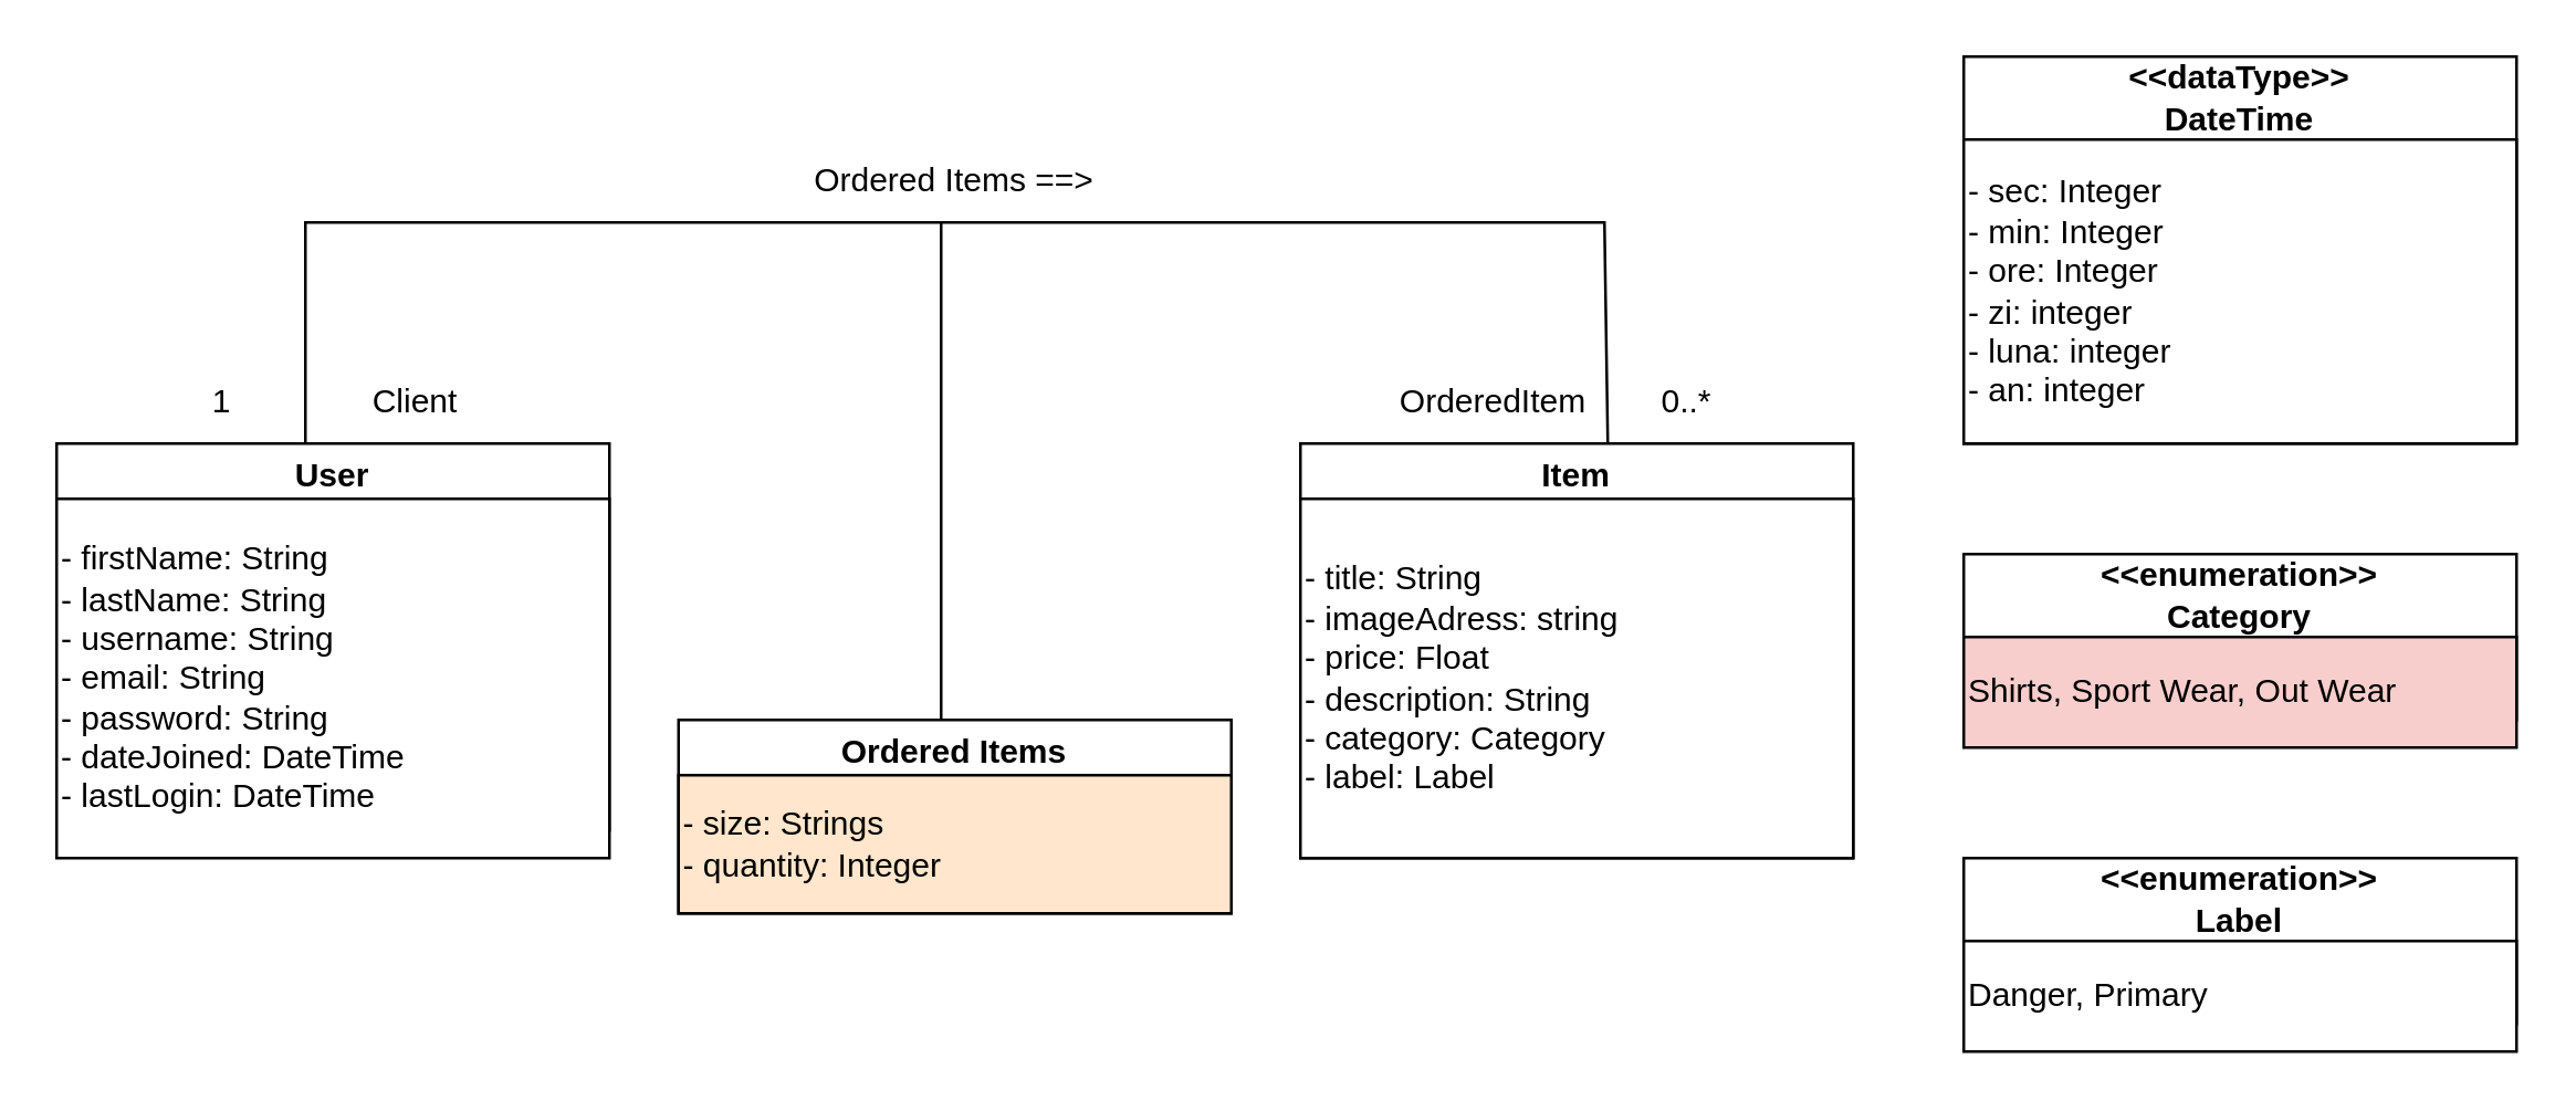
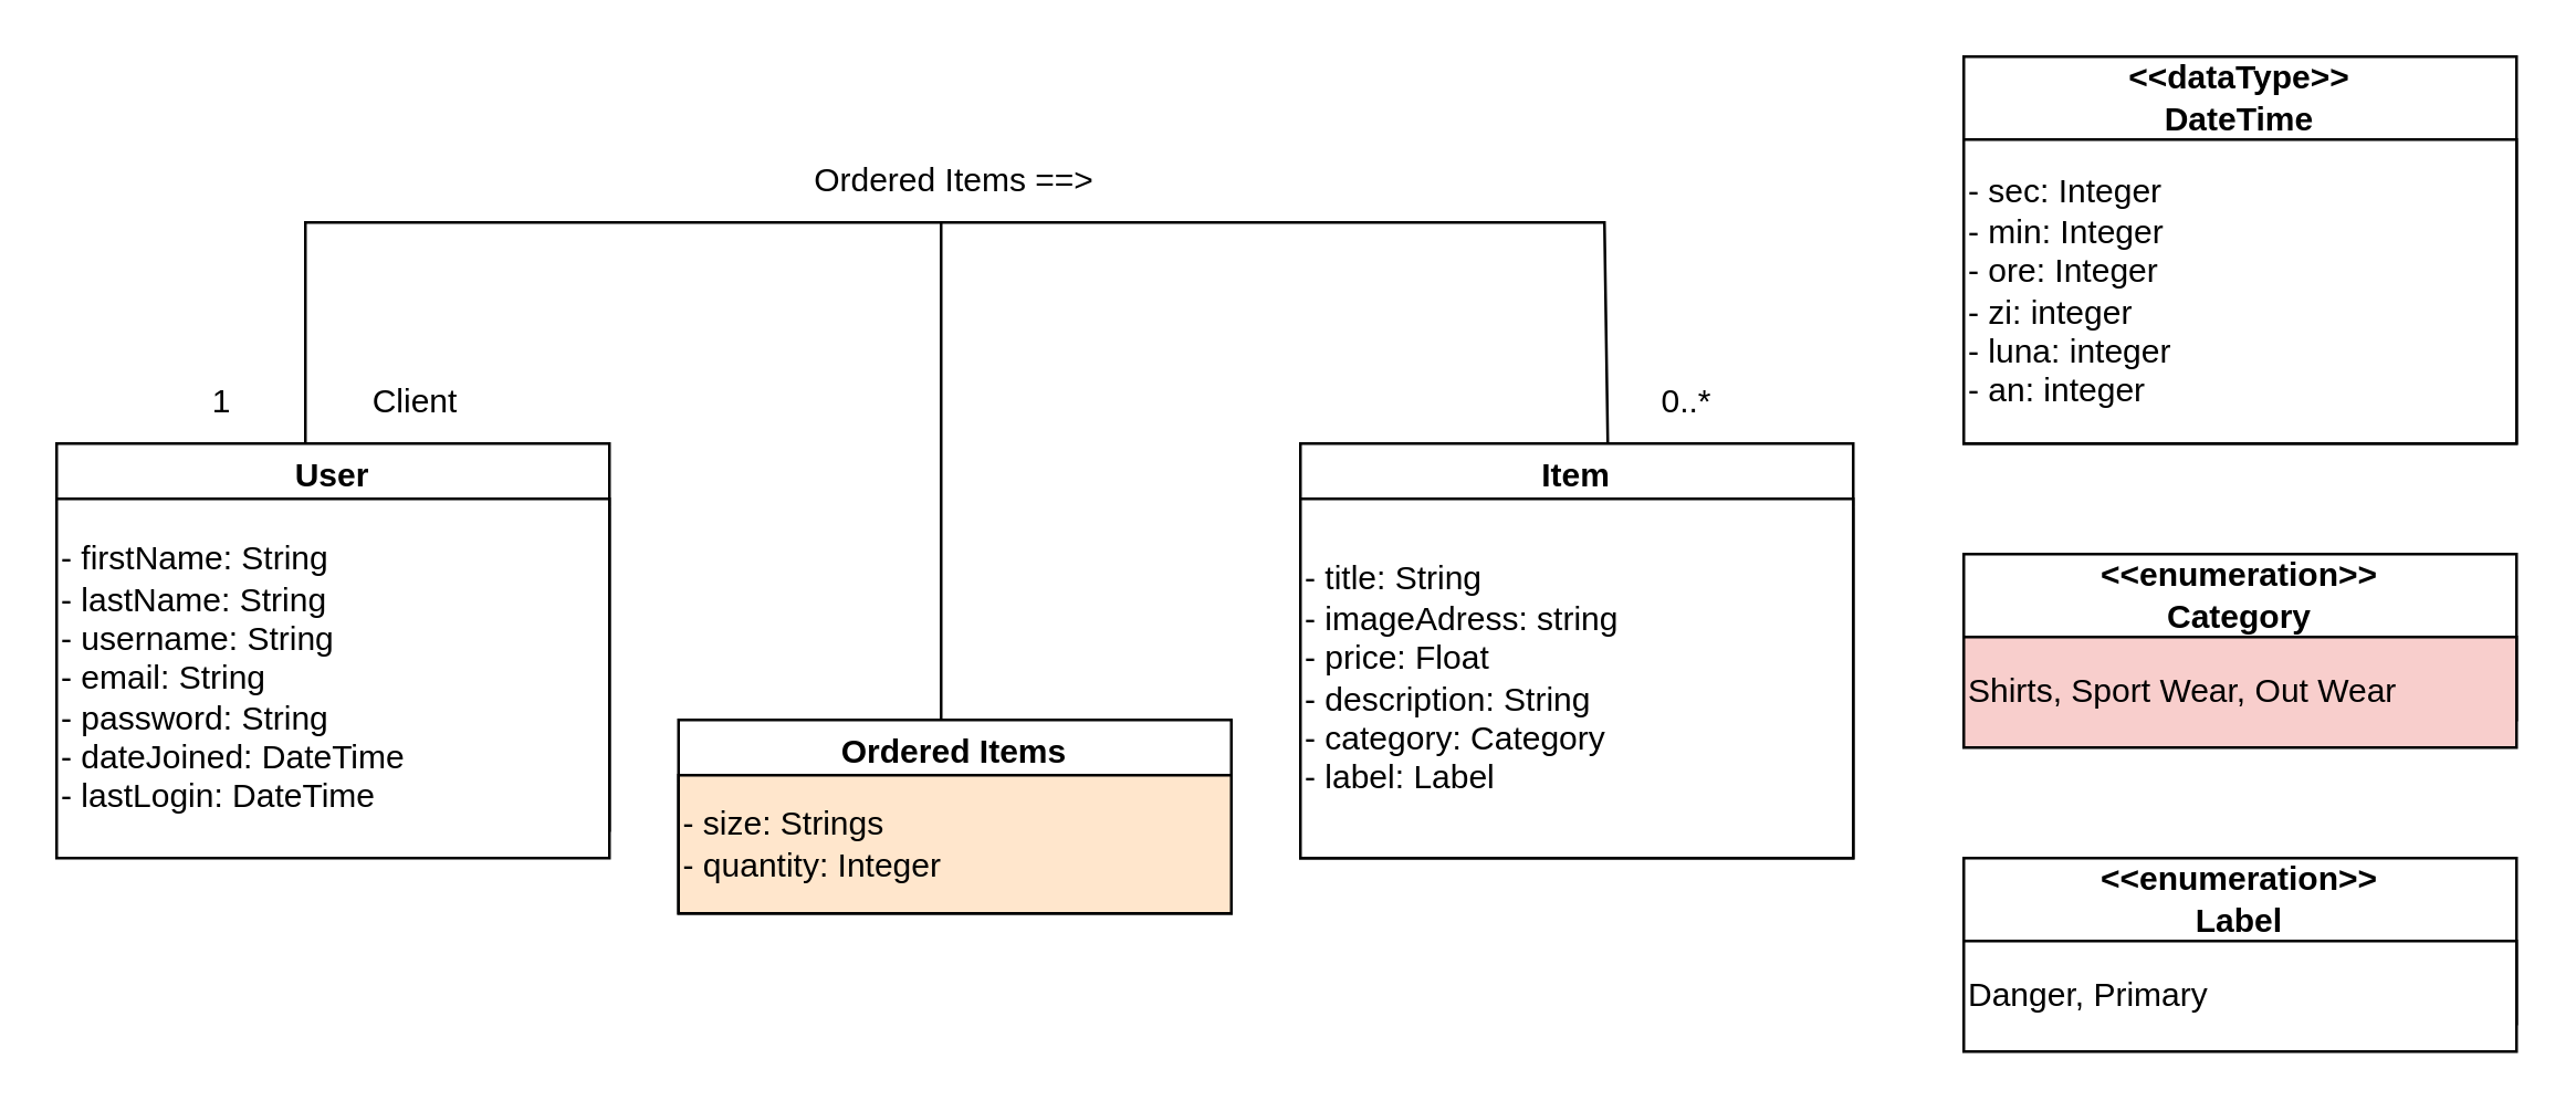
- <mxCell id="15" value="OrderedItem" style="text;html=1;align=center;verticalAlign=middle;whiteSpace=wrap;rounded=0;" vertex="1" parent="1"><mxGeometry x="510" y="130" width="60" height="30" as="geometry" /></mxCell>
